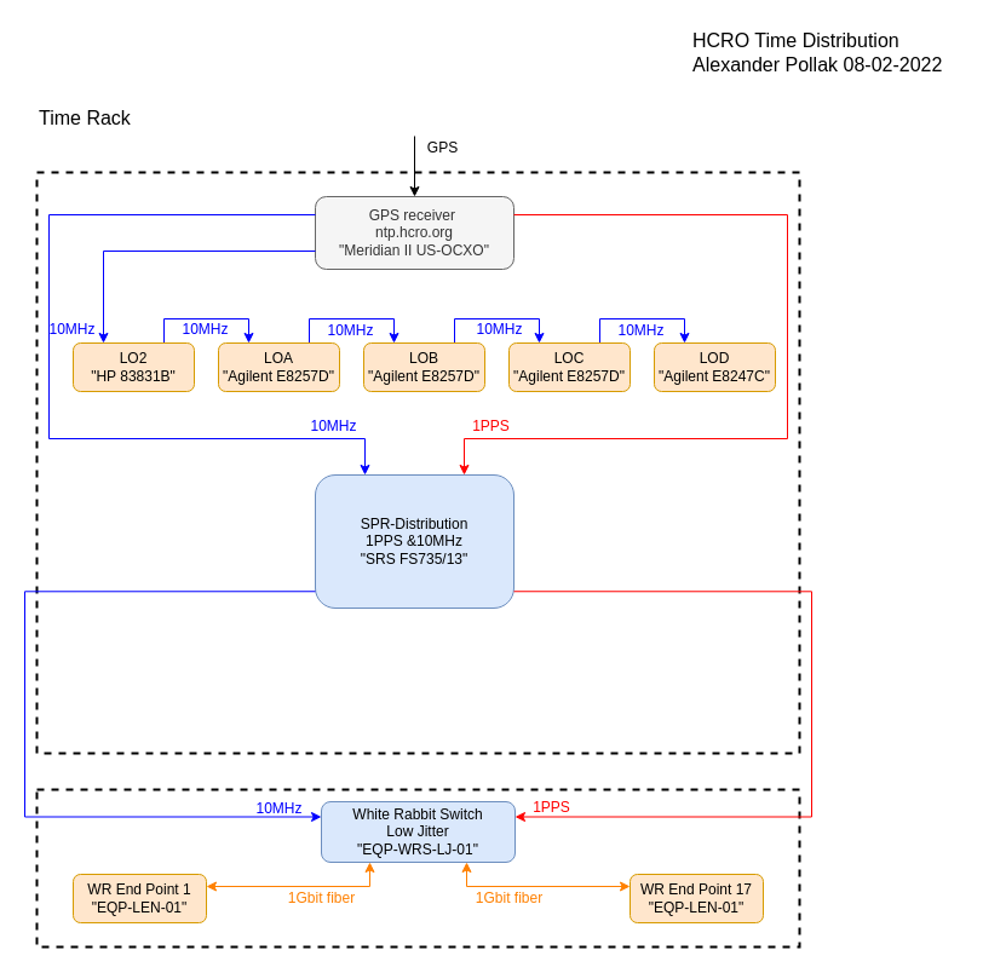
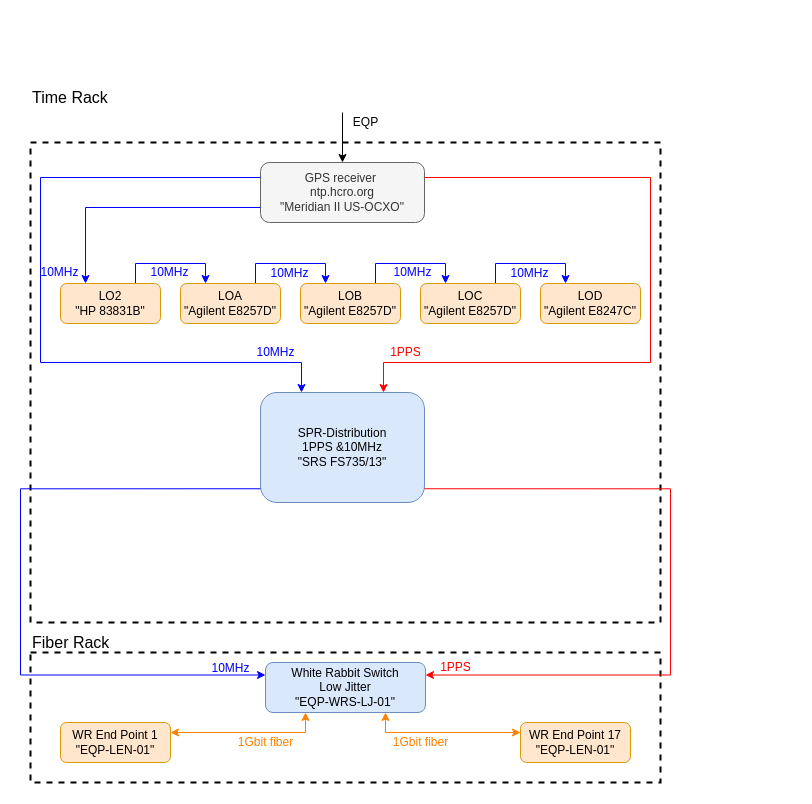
- <mxCell id="24" value="HCRO Time Distribution&lt;br&gt;Alexander Pollak 08-02-2022" style="text;html=1;align=left;verticalAlign=middle;resizable=0;points=[];autosize=1;fontSize=16;" parent="1" vertex="1"><mxGeometry x="570" y="20" width="220" height="45" as="geometry" /></mxCell>
- <mxCell id="6" value="GPS" style="text;html=1;align=center;verticalAlign=middle;resizable=0;points=[];autosize=1;" parent="1" vertex="1"><mxGeometry x="345" y="112" width="40" height="20" as="geometry" /></mxCell>
+ <mxCell id="6" value="EQP" style="text;html=1;align=center;verticalAlign=middle;resizable=0;points=[];autosize=1;" parent="1" vertex="1"><mxGeometry x="345" y="112" width="40" height="20" as="geometry" /></mxCell>
+ <mxCell id="31" value="Fiber Rack" style="text;html=1;align=left;verticalAlign=middle;resizable=0;points=[];autosize=1;fontSize=16;" vertex="1" parent="1"><mxGeometry x="30" y="632" width="90" height="20" as="geometry" /></mxCell>
